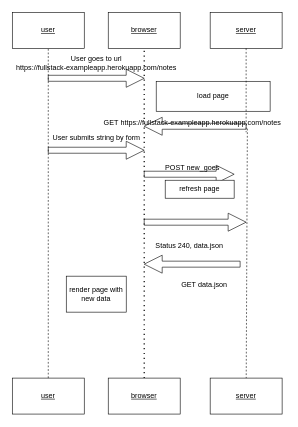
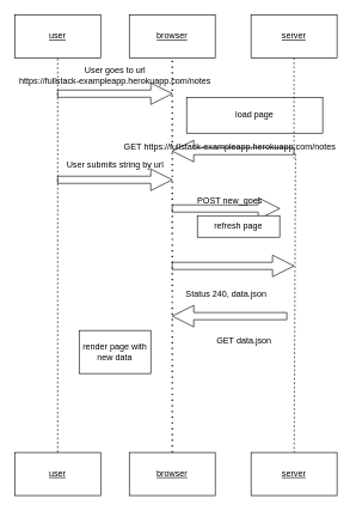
- <mxCell id="17" value="User submits string by form" style="text;html=1;align=center;verticalAlign=middle;resizable=0;points=[];autosize=1;strokeColor=none;fillColor=none;" vertex="1" parent="1"><mxGeometry x="80" y="220" width="160" height="20" as="geometry" /></mxCell>
+ <mxCell id="17" value="User submits string by url" style="text;html=1;align=center;verticalAlign=middle;resizable=0;points=[];autosize=1;strokeColor=none;fillColor=none;" vertex="1" parent="1"><mxGeometry x="80" y="220" width="160" height="20" as="geometry" /></mxCell>
